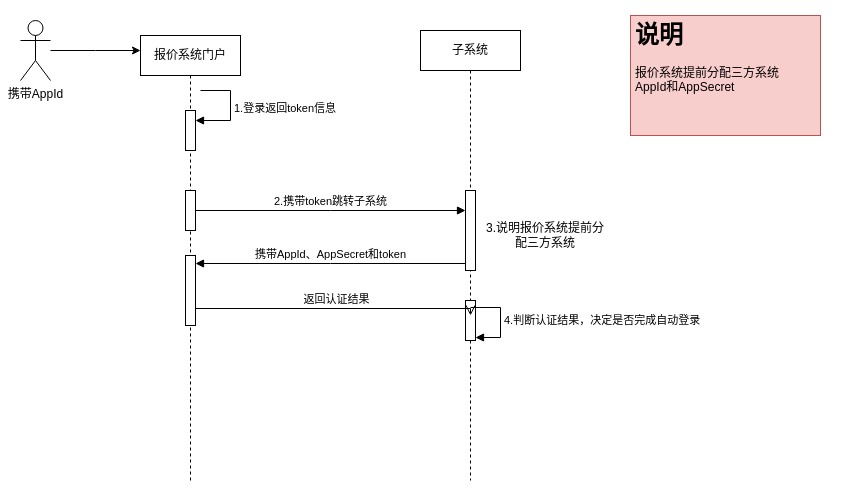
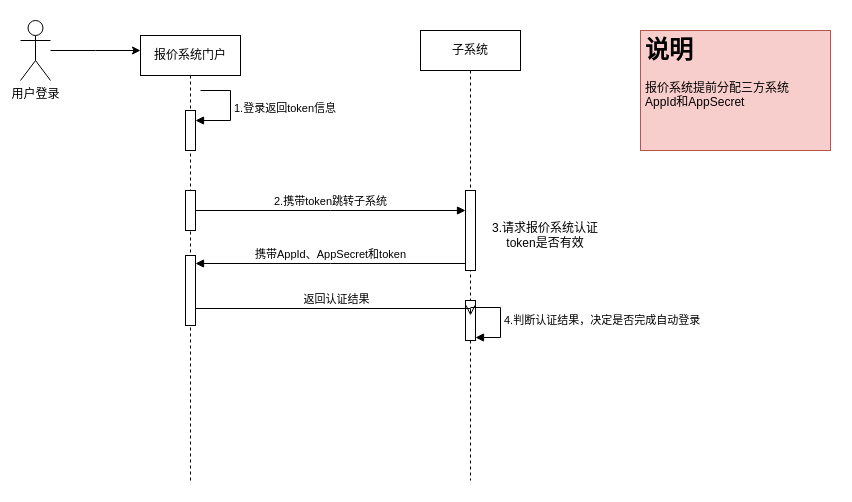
- <mxCell id="16" value="&lt;h1&gt;说明&lt;/h1&gt;&lt;p&gt;报价系统提前分配三方系统&lt;br&gt;AppId和AppSecret&lt;/p&gt;" style="text;html=1;strokeColor=#b85450;fillColor=#f8cecc;spacing=5;spacingTop=-20;whiteSpace=wrap;overflow=hidden;rounded=0;" vertex="1" parent="1"><mxGeometry x="630" y="15" width="190" height="120" as="geometry" /></mxCell>
+ <mxCell id="16" value="&lt;h1&gt;说明&lt;/h1&gt;&lt;p&gt;报价系统提前分配三方系统&lt;br&gt;AppId和AppSecret&lt;/p&gt;" style="text;html=1;strokeColor=#b85450;fillColor=#f8cecc;spacing=5;spacingTop=-20;whiteSpace=wrap;overflow=hidden;rounded=0;" vertex="1" parent="1"><mxGeometry x="640" y="30" width="190" height="120" as="geometry" /></mxCell>
- <mxCell id="8" value="携带AppId" style="shape=umlActor;verticalLabelPosition=bottom;verticalAlign=top;html=1;" vertex="1" parent="1"><mxGeometry x="20" y="20" width="30" height="60" as="geometry" /></mxCell>
+ <mxCell id="8" value="用户登录" style="shape=umlActor;verticalLabelPosition=bottom;verticalAlign=top;html=1;" vertex="1" parent="1"><mxGeometry x="20" y="20" width="30" height="60" as="geometry" /></mxCell>
- <mxCell id="17" value="3.说明报价系统提前分配三方系统" style="text;html=1;strokeColor=none;fillColor=none;align=center;verticalAlign=middle;whiteSpace=wrap;rounded=0;" vertex="1" parent="1"><mxGeometry x="480" y="220" width="130" height="30" as="geometry" /></mxCell>
+ <mxCell id="17" value="3.请求报价系统认证token是否有效" style="text;html=1;strokeColor=none;fillColor=none;align=center;verticalAlign=middle;whiteSpace=wrap;rounded=0;" vertex="1" parent="1"><mxGeometry x="480" y="220" width="130" height="30" as="geometry" /></mxCell>
